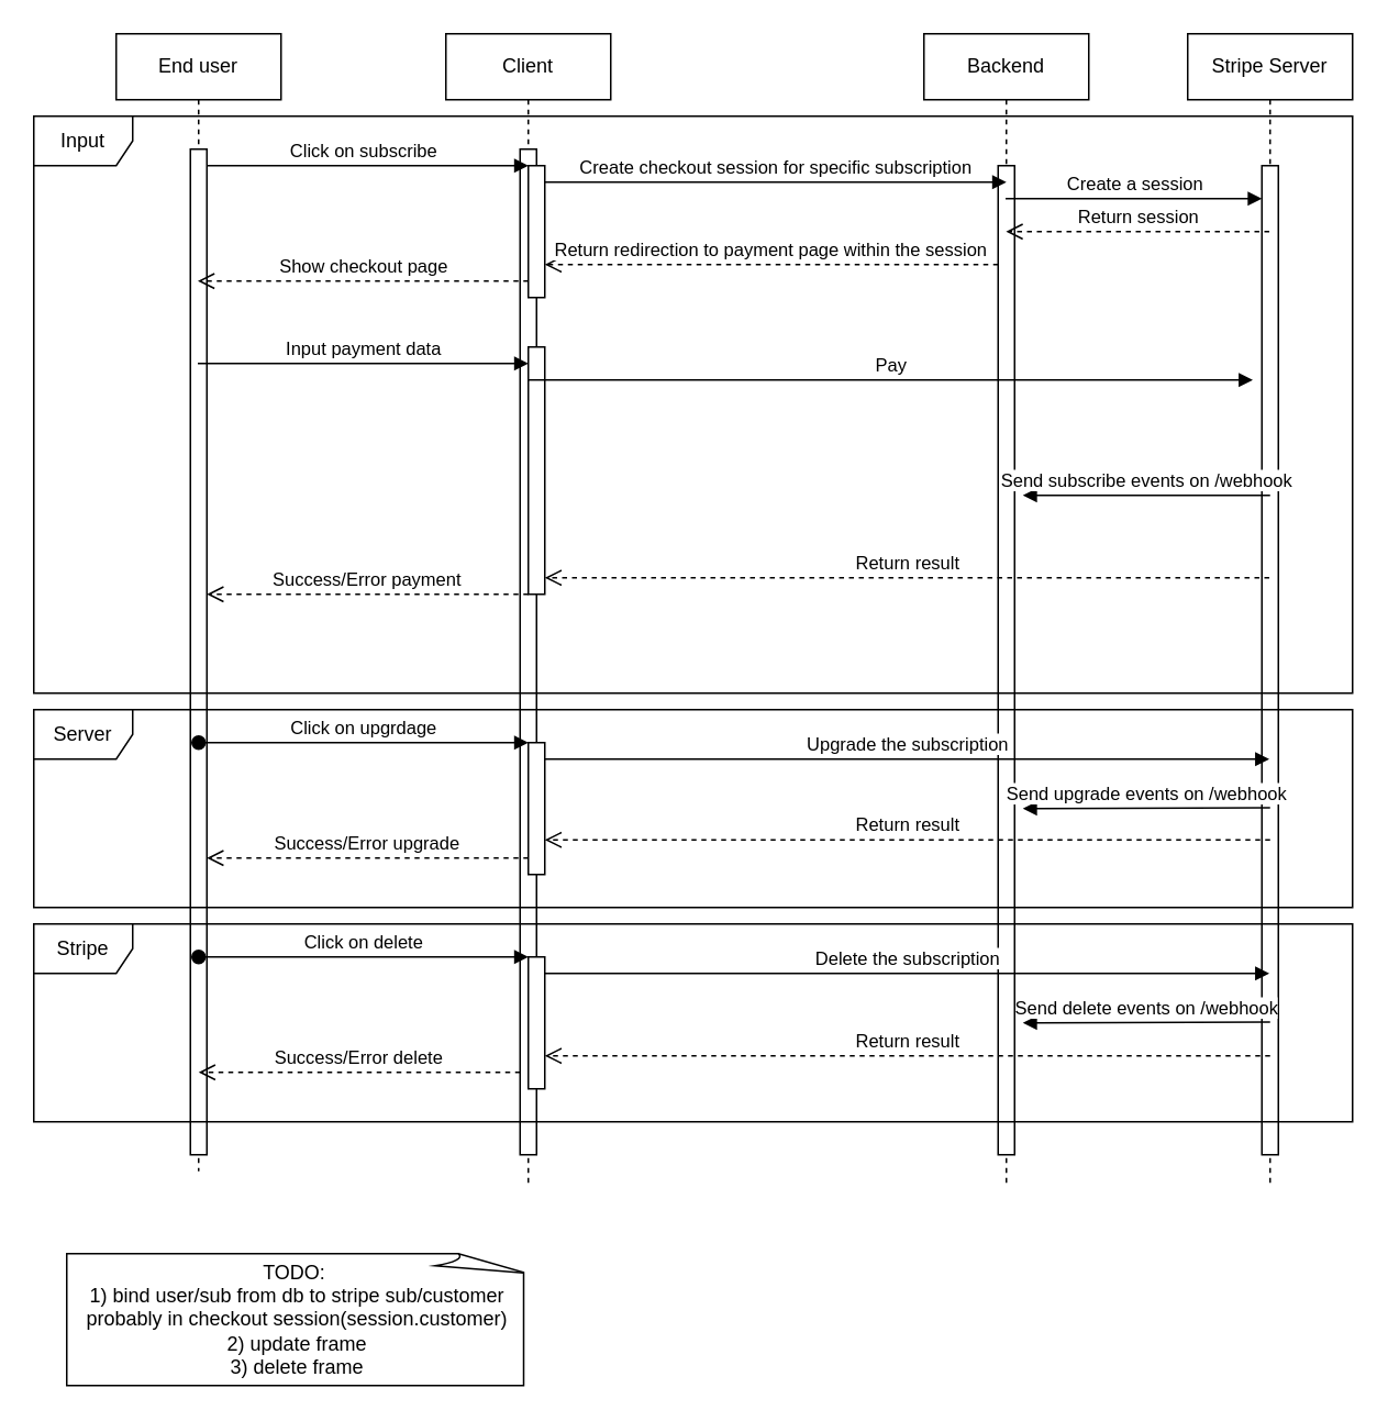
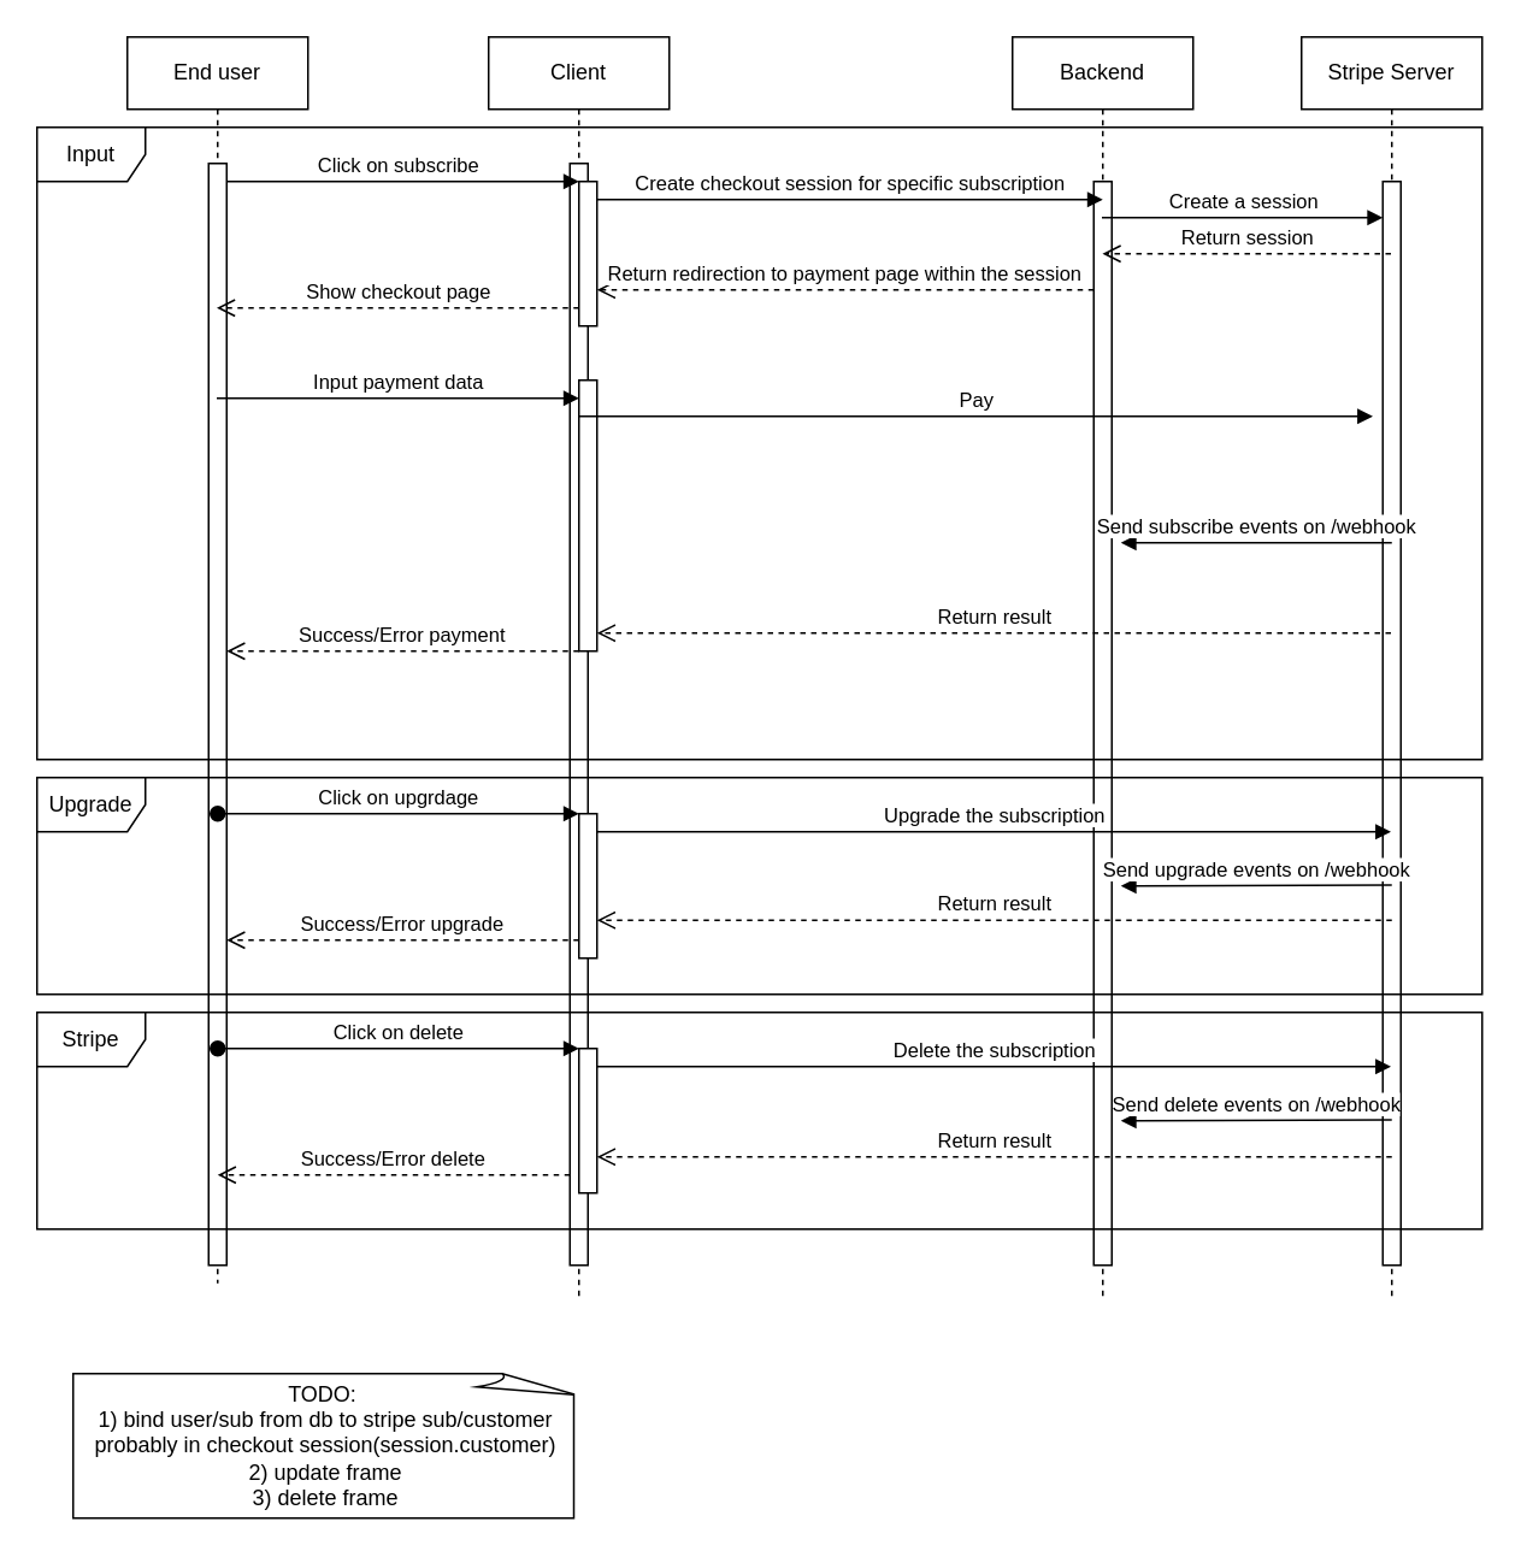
- <mxCell id="25" value="Server" style="shape=umlFrame;whiteSpace=wrap;html=1;pointerEvents=0;" parent="1" vertex="1"><mxGeometry x="20" y="430" width="800" height="120" as="geometry" /></mxCell>
+ <mxCell id="25" value="Upgrade" style="shape=umlFrame;whiteSpace=wrap;html=1;pointerEvents=0;" parent="1" vertex="1"><mxGeometry x="20" y="430" width="800" height="120" as="geometry" /></mxCell>
